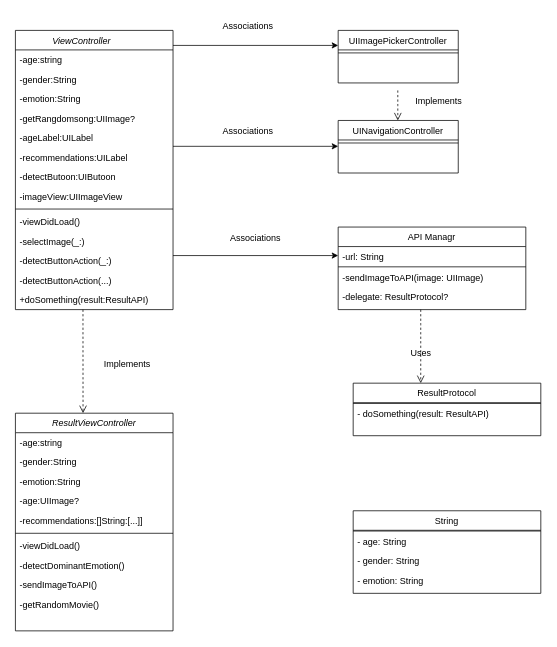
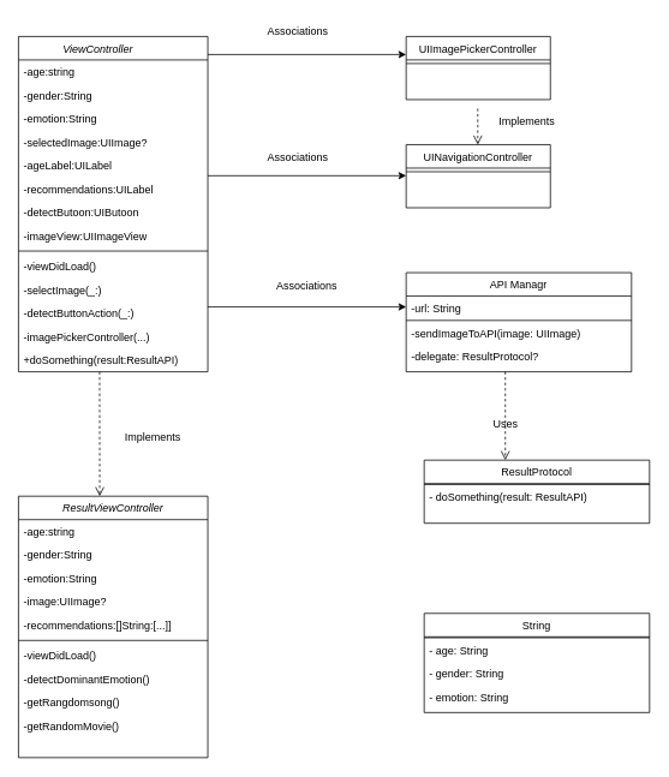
- <mxCell id="6" value="-getRangdomsong:UIImage?" style="text;align=left;verticalAlign=top;spacingLeft=4;spacingRight=4;overflow=hidden;rotatable=0;points=[[0,0.5],[1,0.5]];portConstraint=eastwest;" vertex="1" parent="2"><mxGeometry y="104" width="210" height="26" as="geometry" /></mxCell>
+ <mxCell id="6" value="-selectedImage:UIImage?" style="text;align=left;verticalAlign=top;spacingLeft=4;spacingRight=4;overflow=hidden;rotatable=0;points=[[0,0.5],[1,0.5]];portConstraint=eastwest;" vertex="1" parent="2"><mxGeometry y="104" width="210" height="26" as="geometry" /></mxCell>
- <mxCell id="15" value="-detectButtonAction(...)" style="text;align=left;verticalAlign=top;spacingLeft=4;spacingRight=4;overflow=hidden;rotatable=0;points=[[0,0.5],[1,0.5]];portConstraint=eastwest;" vertex="1" parent="2"><mxGeometry y="320" width="210" height="26" as="geometry" /></mxCell>
+ <mxCell id="15" value="-imagePickerController(...)" style="text;align=left;verticalAlign=top;spacingLeft=4;spacingRight=4;overflow=hidden;rotatable=0;points=[[0,0.5],[1,0.5]];portConstraint=eastwest;" vertex="1" parent="2"><mxGeometry y="320" width="210" height="26" as="geometry" /></mxCell>
- <mxCell id="26" value="-age:UIImage?" style="text;align=left;verticalAlign=top;spacingLeft=4;spacingRight=4;overflow=hidden;rotatable=0;points=[[0,0.5],[1,0.5]];portConstraint=eastwest;" vertex="1" parent="22"><mxGeometry y="104" width="210" height="26" as="geometry" /></mxCell>
+ <mxCell id="26" value="-image:UIImage?" style="text;align=left;verticalAlign=top;spacingLeft=4;spacingRight=4;overflow=hidden;rotatable=0;points=[[0,0.5],[1,0.5]];portConstraint=eastwest;" vertex="1" parent="22"><mxGeometry y="104" width="210" height="26" as="geometry" /></mxCell>
- <mxCell id="31" value="-sendImageToAPI()" style="text;align=left;verticalAlign=top;spacingLeft=4;spacingRight=4;overflow=hidden;rotatable=0;points=[[0,0.5],[1,0.5]];portConstraint=eastwest;" vertex="1" parent="22"><mxGeometry y="216" width="210" height="26" as="geometry" /></mxCell>
+ <mxCell id="31" value="-getRangdomsong()" style="text;align=left;verticalAlign=top;spacingLeft=4;spacingRight=4;overflow=hidden;rotatable=0;points=[[0,0.5],[1,0.5]];portConstraint=eastwest;" vertex="1" parent="22"><mxGeometry y="216" width="210" height="26" as="geometry" /></mxCell>
